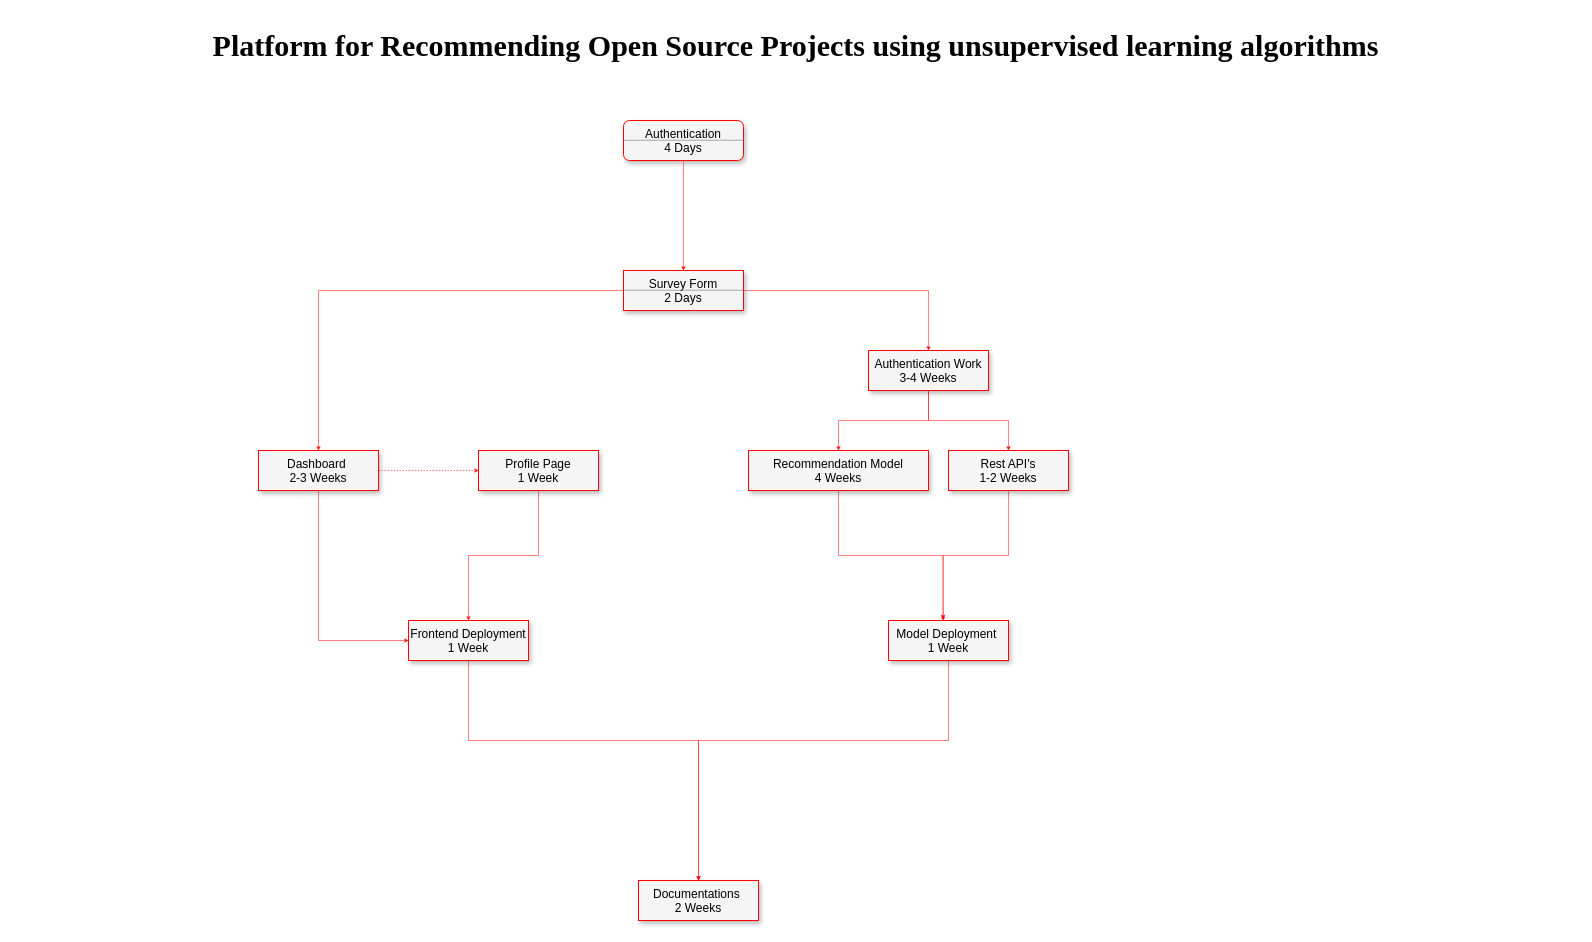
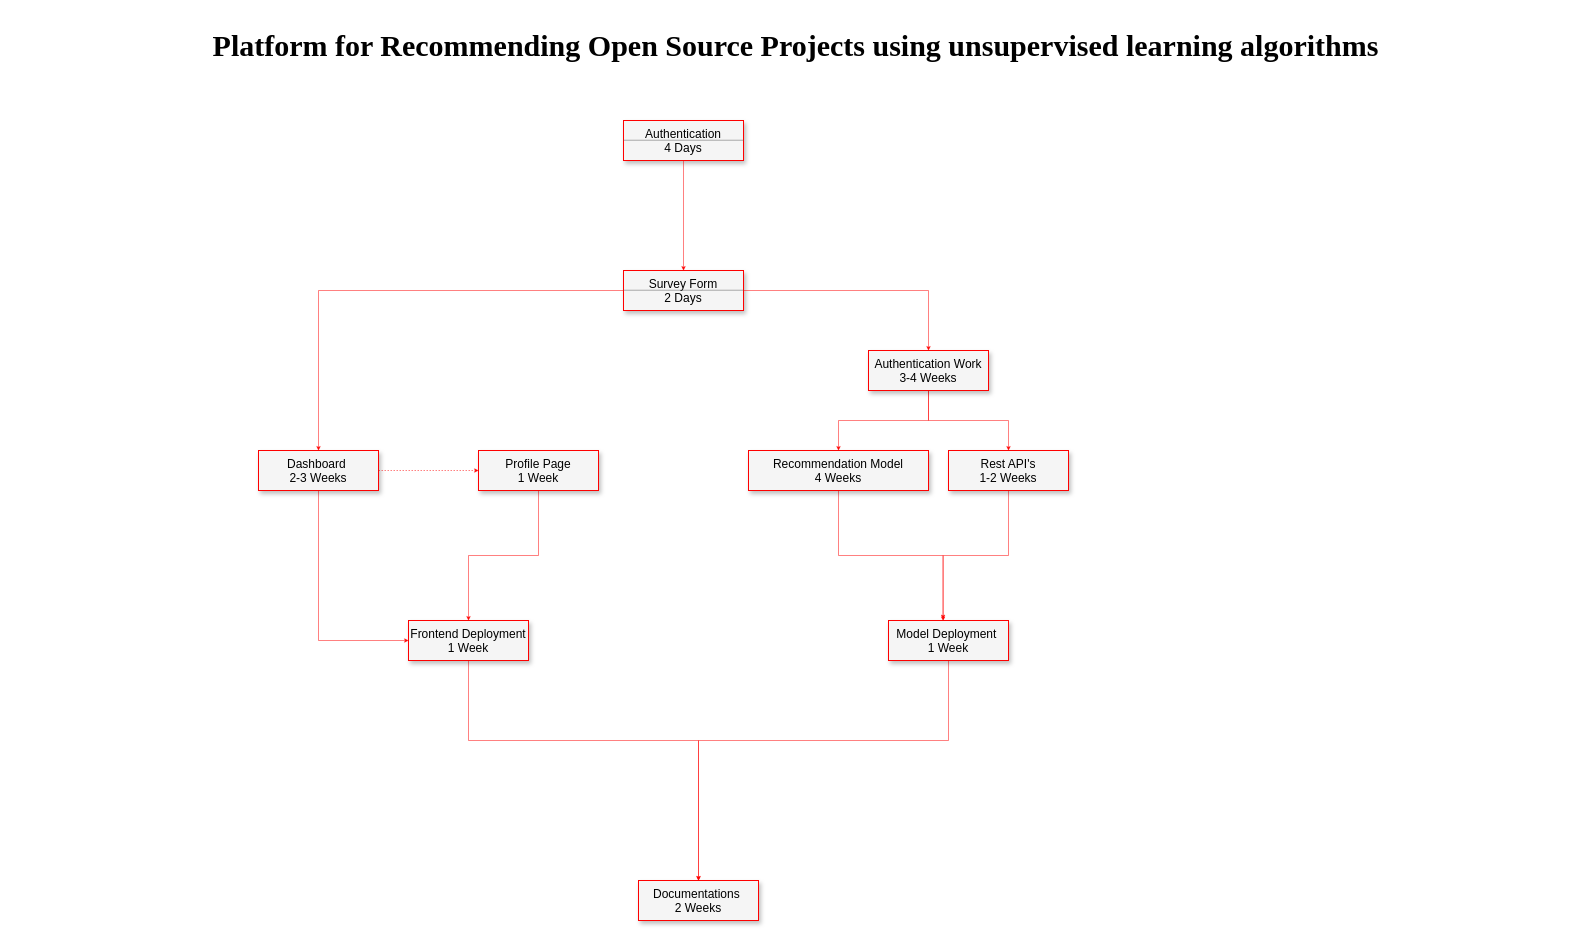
- <mxCell id="4" value="Authentication&lt;br&gt;4 Days" style="whiteSpace=wrap;html=1;verticalAlign=top;fillColor=#f5f5f5;strokeColor=#FF0000;gradientColor=none;shadow=1;rounded=1;" vertex="1" parent="3"><mxGeometry width="120" height="40" as="geometry" /></mxCell>
+ <mxCell id="4" value="Authentication&lt;br&gt;4 Days" style="whiteSpace=wrap;html=1;verticalAlign=top;fillColor=#f5f5f5;strokeColor=#FF0000;gradientColor=none;rounded=0;shadow=1;" vertex="1" parent="3"><mxGeometry width="120" height="40" as="geometry" /></mxCell>
